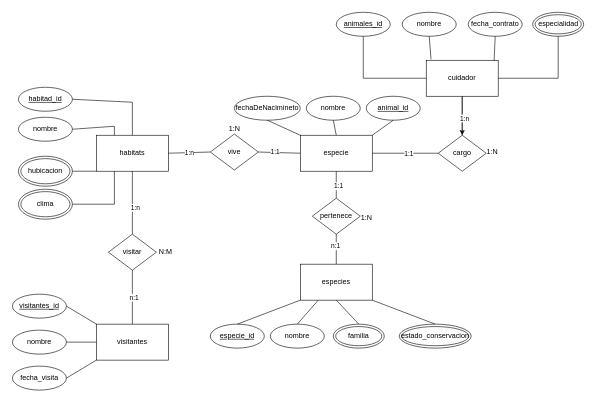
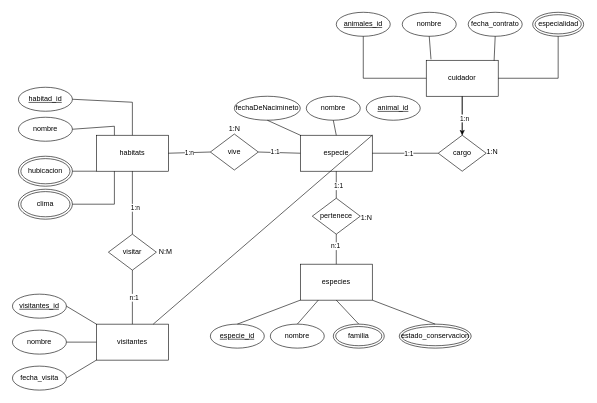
- <mxCell id="55" value="" style="endArrow=none;html=1;rounded=0;entryX=0.5;entryY=1;entryDx=0;entryDy=0;exitX=1;exitY=0;exitDx=0;exitDy=0;" edge="1" parent="1" source="2" target="16"><mxGeometry width="50" height="50" relative="1" as="geometry"><mxPoint x="550" y="270" as="sourcePoint" /><mxPoint x="600" y="220" as="targetPoint" /></mxGeometry></mxCell>
+ <mxCell id="55" value="" style="endArrow=none;html=1;rounded=0;exitX=1;exitY=0;exitDx=0;exitDy=0;" edge="1" parent="1" source="2" target="7"><mxGeometry width="50" height="50" relative="1" as="geometry"><mxPoint x="550" y="270" as="sourcePoint" /><mxPoint x="600" y="220" as="targetPoint" /></mxGeometry></mxCell>
